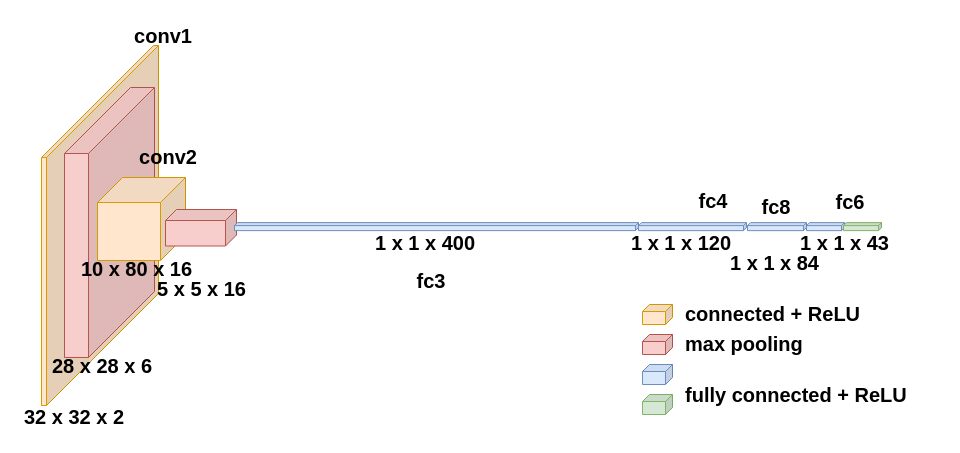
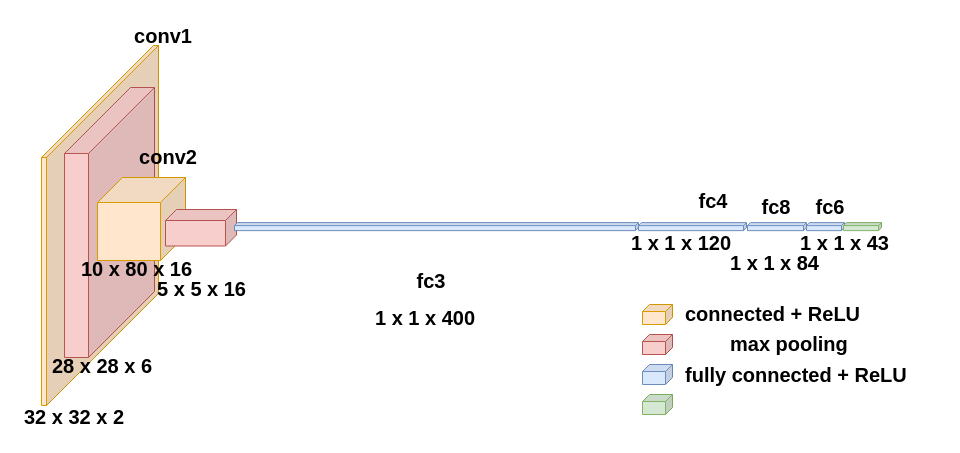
- <mxCell id="31" value="&lt;span style=&quot;font-size: 20px;&quot;&gt;fc6&lt;/span&gt;" style="text;html=1;strokeColor=none;fillColor=none;align=center;verticalAlign=middle;whiteSpace=wrap;rounded=0;fontSize=20;fontStyle=1" vertex="1" parent="1"><mxGeometry x="830" y="185.56" width="40" height="30" as="geometry" /></mxCell>
+ <mxCell id="31" value="&lt;span style=&quot;font-size: 20px;&quot;&gt;fc6&lt;/span&gt;" style="text;html=1;strokeColor=none;fillColor=none;align=center;verticalAlign=middle;whiteSpace=wrap;rounded=0;fontSize=20;fontStyle=1" vertex="1" parent="1"><mxGeometry x="810" y="190.56" width="40" height="30" as="geometry" /></mxCell>
- <mxCell id="23" value="1 x 1 x 400" style="text;html=1;strokeColor=none;fillColor=none;align=center;verticalAlign=middle;whiteSpace=wrap;rounded=0;fontSize=20;fontStyle=1" parent="1" vertex="1"><mxGeometry x="368" y="230.13" width="114" height="24" as="geometry" /></mxCell>
+ <mxCell id="23" value="1 x 1 x 400" style="text;html=1;strokeColor=none;fillColor=none;align=center;verticalAlign=middle;whiteSpace=wrap;rounded=0;fontSize=20;fontStyle=1" parent="1" vertex="1"><mxGeometry x="368" y="305.13" width="114" height="24" as="geometry" /></mxCell>
- <mxCell id="26" value="max pooling" style="text;html=1;strokeColor=none;fillColor=none;align=left;verticalAlign=middle;whiteSpace=wrap;rounded=0;fontStyle=1;fontSize=20;" parent="1" vertex="1"><mxGeometry x="683" y="331.06" width="138" height="23.88" as="geometry" /></mxCell>
+ <mxCell id="26" value="max pooling" style="text;html=1;strokeColor=none;fillColor=none;align=left;verticalAlign=middle;whiteSpace=wrap;rounded=0;fontStyle=1;fontSize=20;" parent="1" vertex="1"><mxGeometry x="728" y="331.06" width="138" height="23.88" as="geometry" /></mxCell>
- <mxCell id="27" value="fully connected + ReLU" style="text;html=1;strokeColor=none;fillColor=none;align=left;verticalAlign=middle;whiteSpace=wrap;rounded=0;fontStyle=1;fontSize=20;" parent="1" vertex="1"><mxGeometry x="683" y="382.12" width="255" height="23.88" as="geometry" /></mxCell>
+ <mxCell id="27" value="fully connected + ReLU" style="text;html=1;strokeColor=none;fillColor=none;align=left;verticalAlign=middle;whiteSpace=wrap;rounded=0;fontStyle=1;fontSize=20;" parent="1" vertex="1"><mxGeometry x="683" y="362.12" width="255" height="23.88" as="geometry" /></mxCell>
